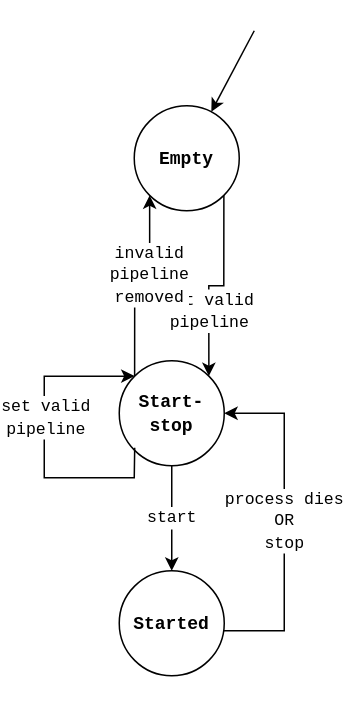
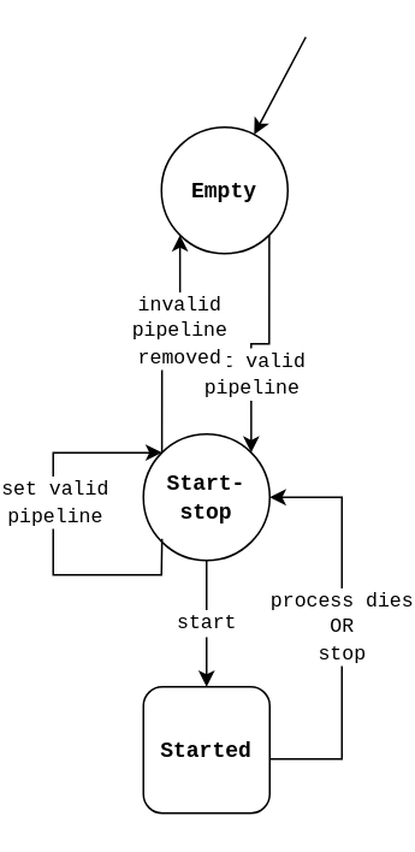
- <mxCell id="5" value="&lt;font face=&quot;Courier New&quot;&gt;&lt;b&gt;Started&lt;/b&gt;&lt;/font&gt;" style="ellipse;whiteSpace=wrap;html=1;aspect=fixed;" parent="1" vertex="1"><mxGeometry x="70" y="380" width="70" height="70" as="geometry" /></mxCell>
+ <mxCell id="5" value="&lt;font face=&quot;Courier New&quot;&gt;&lt;b&gt;Started&lt;/b&gt;&lt;/font&gt;" style="whiteSpace=wrap;html=1;aspect=fixed;rounded=1;" parent="1" vertex="1"><mxGeometry x="70" y="380" width="70" height="70" as="geometry" /></mxCell>
